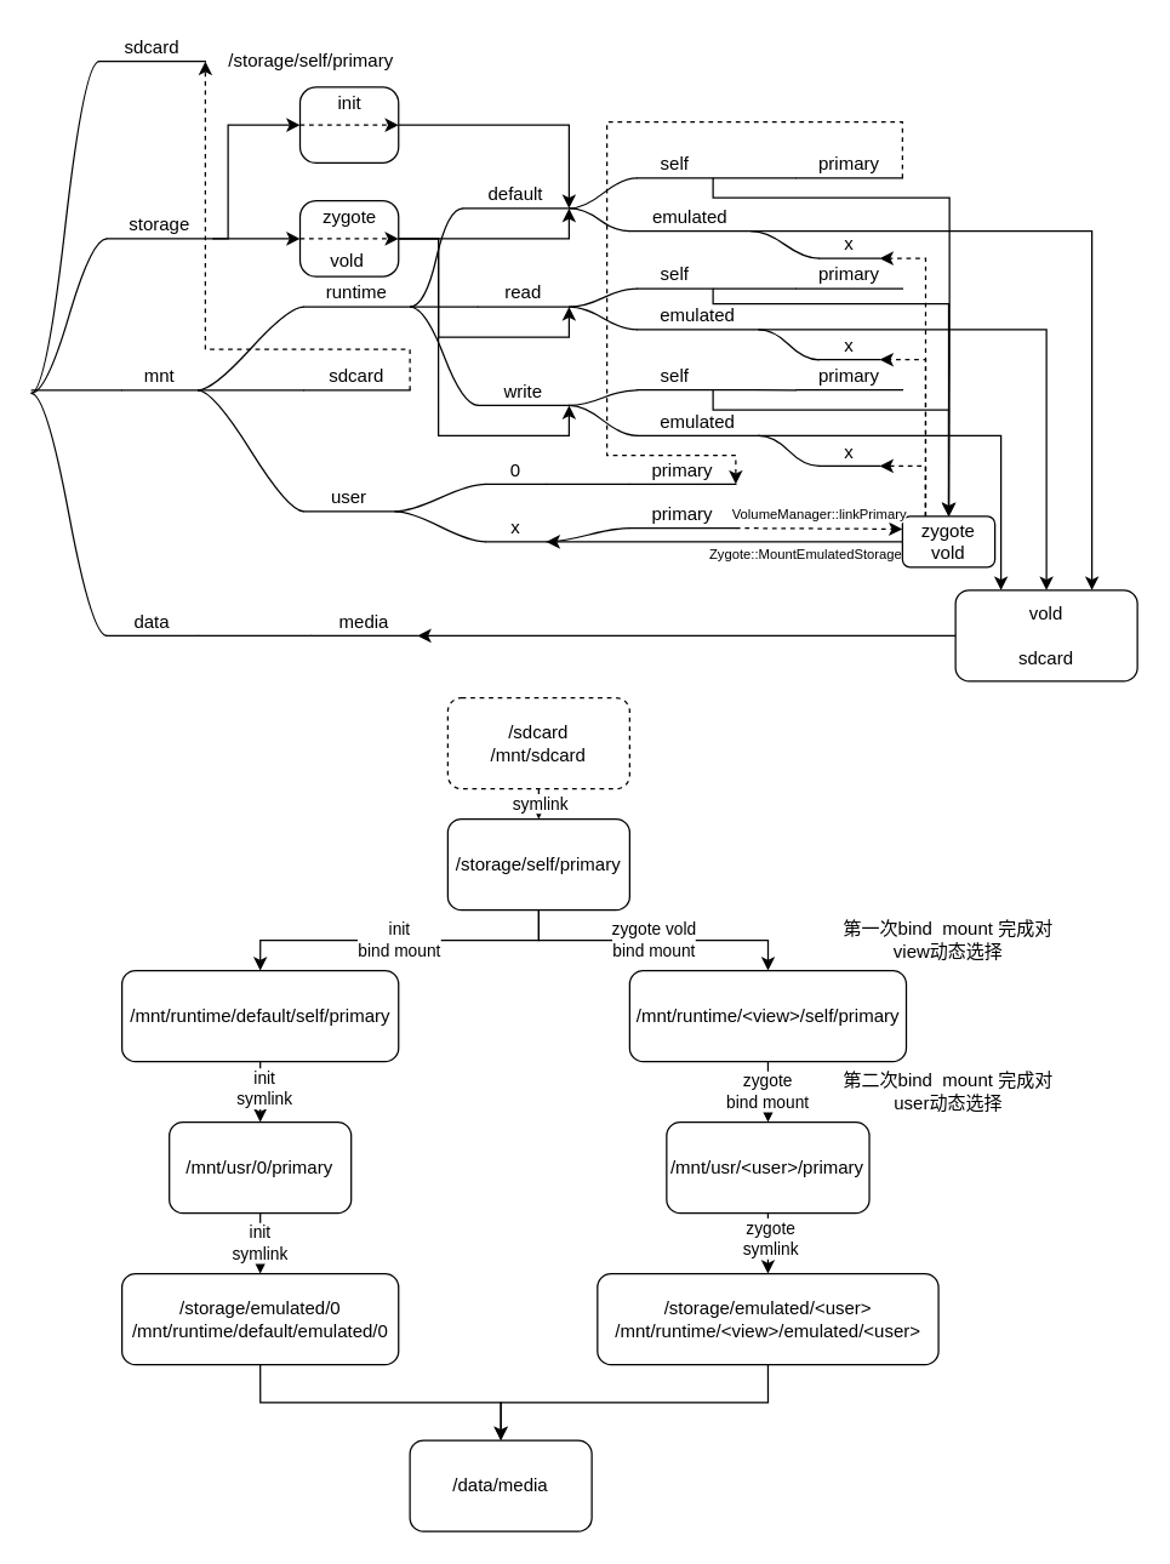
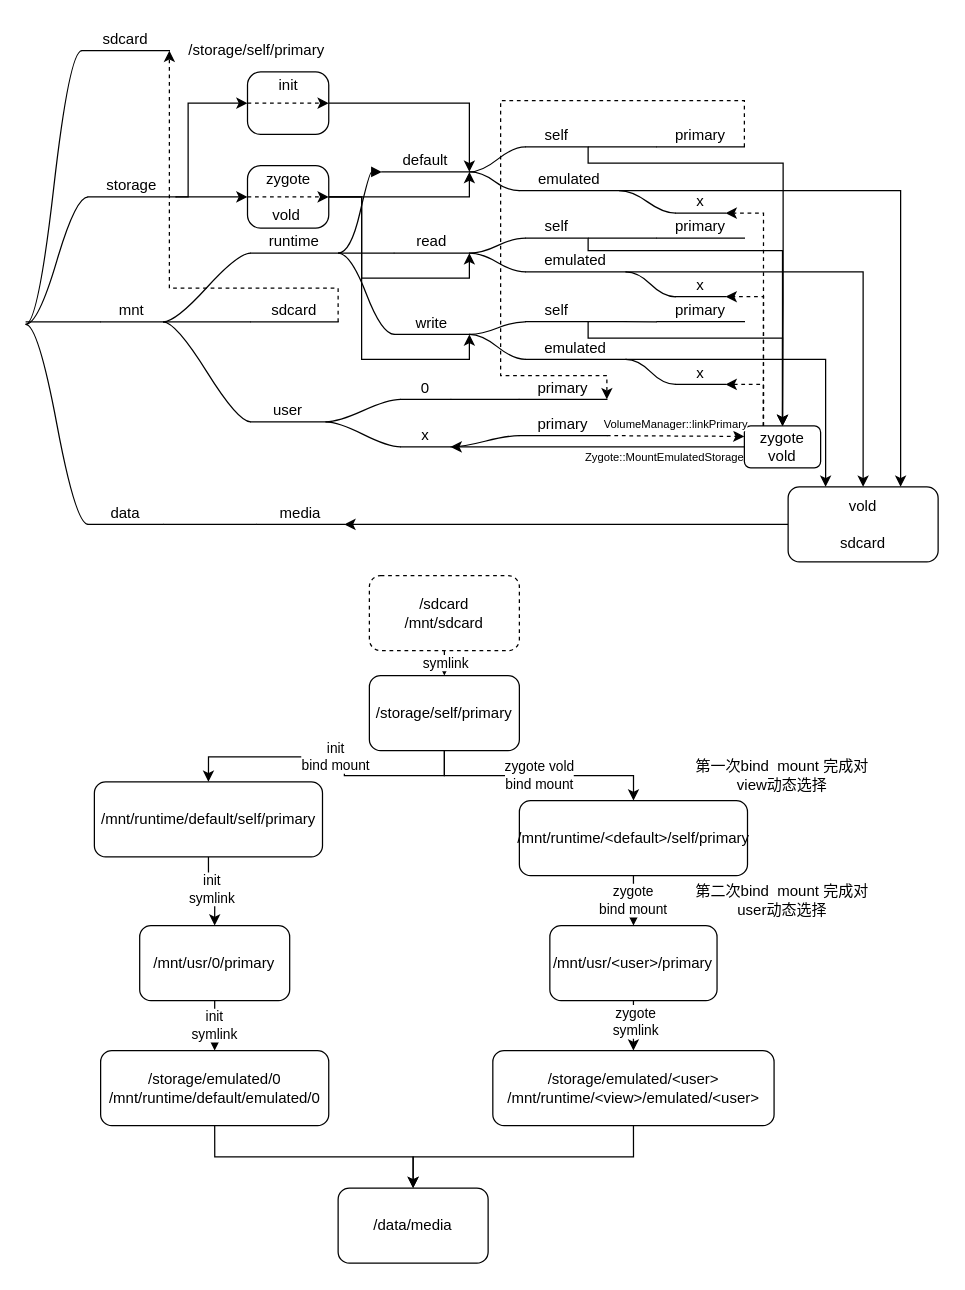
- <mxCell id="26" value="" style="edgeStyle=entityRelationEdgeStyle;startArrow=none;endArrow=none;segment=10;curved=1;exitX=1;exitY=1;exitDx=0;exitDy=0;" edge="1" target="25" parent="1" source="17"><mxGeometry relative="1" as="geometry"><mxPoint x="265" y="217" as="sourcePoint" /></mxGeometry></mxCell>
+ <mxCell id="26" value="" style="edgeStyle=entityRelationEdgeStyle;startArrow=none;endArrow=block;segment=10;curved=1;exitX=1;exitY=1;exitDx=0;exitDy=0;" edge="1" target="25" parent="1" source="17"><mxGeometry relative="1" as="geometry"><mxPoint x="265" y="217" as="sourcePoint" /></mxGeometry></mxCell>
- <mxCell id="93" value="/mnt/runtime/default/self/primary" style="rounded=1;whiteSpace=wrap;html=1;" vertex="1" parent="1"><mxGeometry x="80" y="640" width="182.5" height="60" as="geometry" /></mxCell>
+ <mxCell id="93" value="/mnt/runtime/default/self/primary" style="rounded=1;whiteSpace=wrap;html=1;" vertex="1" parent="1"><mxGeometry x="75" y="625" width="182.5" height="60" as="geometry" /></mxCell>
- <mxCell id="100" value="/mnt/runtime/&amp;lt;view&amp;gt;/self/primary" style="rounded=1;whiteSpace=wrap;html=1;" vertex="1" parent="1"><mxGeometry x="415" y="640" width="182.5" height="60" as="geometry" /></mxCell>
+ <mxCell id="100" value="/mnt/runtime/&amp;lt;default&amp;gt;/self/primary" style="rounded=1;whiteSpace=wrap;html=1;" vertex="1" parent="1"><mxGeometry x="415" y="640" width="182.5" height="60" as="geometry" /></mxCell>
